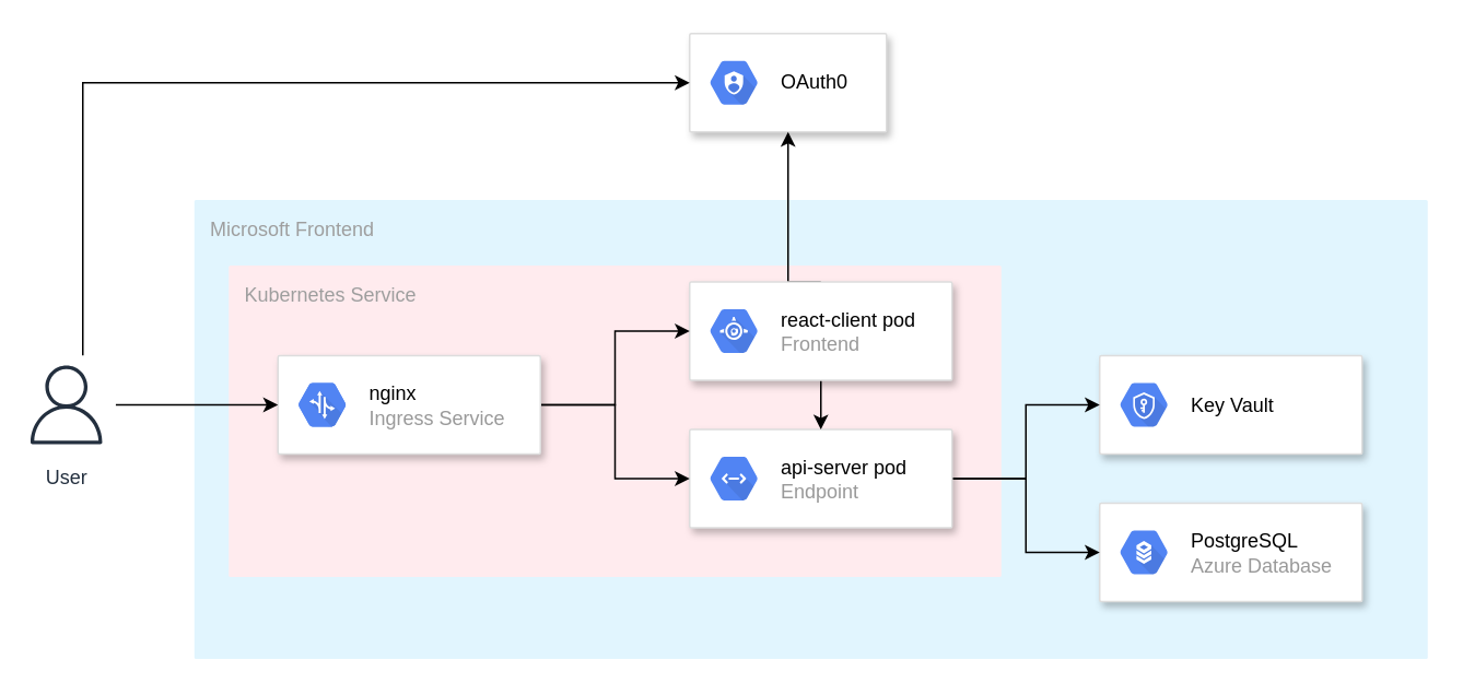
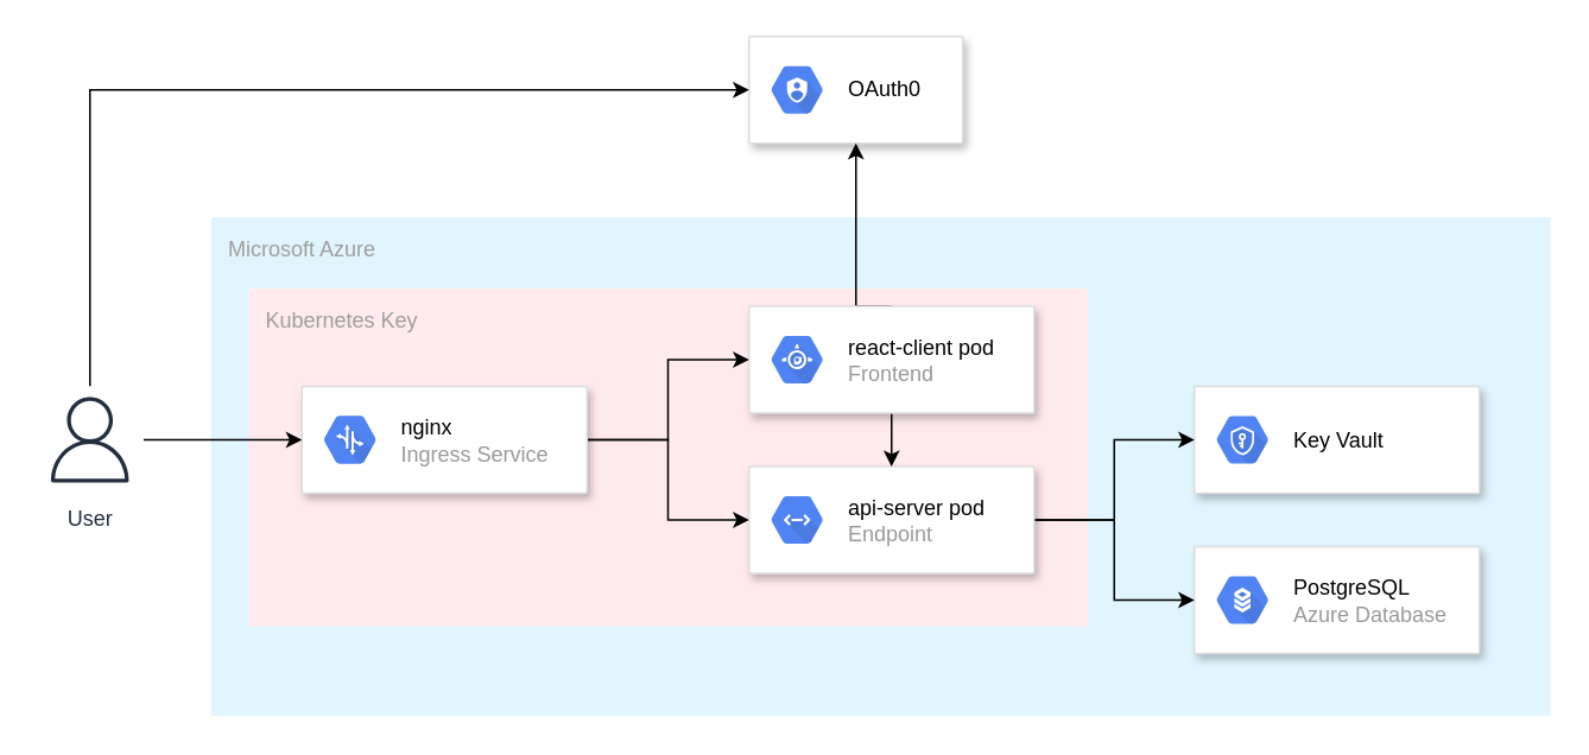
- <mxCell id="2" value="Microsoft Frontend" style="sketch=0;points=[[0,0,0],[0.25,0,0],[0.5,0,0],[0.75,0,0],[1,0,0],[1,0.25,0],[1,0.5,0],[1,0.75,0],[1,1,0],[0.75,1,0],[0.5,1,0],[0.25,1,0],[0,1,0],[0,0.75,0],[0,0.5,0],[0,0.25,0]];rounded=1;absoluteArcSize=1;arcSize=2;html=1;strokeColor=none;gradientColor=none;shadow=0;dashed=0;fontSize=12;fontColor=#9E9E9E;align=left;verticalAlign=top;spacing=10;spacingTop=-4;fillColor=#E1F5FE;" vertex="1" parent="1"><mxGeometry x="118" y="121.5" width="752" height="280" as="geometry" /></mxCell>
+ <mxCell id="2" value="Microsoft Azure" style="sketch=0;points=[[0,0,0],[0.25,0,0],[0.5,0,0],[0.75,0,0],[1,0,0],[1,0.25,0],[1,0.5,0],[1,0.75,0],[1,1,0],[0.75,1,0],[0.5,1,0],[0.25,1,0],[0,1,0],[0,0.75,0],[0,0.5,0],[0,0.25,0]];rounded=1;absoluteArcSize=1;arcSize=2;html=1;strokeColor=none;gradientColor=none;shadow=0;dashed=0;fontSize=12;fontColor=#9E9E9E;align=left;verticalAlign=top;spacing=10;spacingTop=-4;fillColor=#E1F5FE;" vertex="1" parent="1"><mxGeometry x="118" y="121.5" width="752" height="280" as="geometry" /></mxCell>
- <mxCell id="3" value="Kubernetes Service" style="sketch=0;points=[[0,0,0],[0.25,0,0],[0.5,0,0],[0.75,0,0],[1,0,0],[1,0.25,0],[1,0.5,0],[1,0.75,0],[1,1,0],[0.75,1,0],[0.5,1,0],[0.25,1,0],[0,1,0],[0,0.75,0],[0,0.5,0],[0,0.25,0]];rounded=1;absoluteArcSize=1;arcSize=2;html=1;strokeColor=none;gradientColor=none;shadow=0;dashed=0;fontSize=12;fontColor=#9E9E9E;align=left;verticalAlign=top;spacing=10;spacingTop=-4;fillColor=#FFEBEE;" vertex="1" parent="1"><mxGeometry x="139" y="161.5" width="471" height="190" as="geometry" /></mxCell>
+ <mxCell id="3" value="Kubernetes Key" style="sketch=0;points=[[0,0,0],[0.25,0,0],[0.5,0,0],[0.75,0,0],[1,0,0],[1,0.25,0],[1,0.5,0],[1,0.75,0],[1,1,0],[0.75,1,0],[0.5,1,0],[0.25,1,0],[0,1,0],[0,0.75,0],[0,0.5,0],[0,0.25,0]];rounded=1;absoluteArcSize=1;arcSize=2;html=1;strokeColor=none;gradientColor=none;shadow=0;dashed=0;fontSize=12;fontColor=#9E9E9E;align=left;verticalAlign=top;spacing=10;spacingTop=-4;fillColor=#FFEBEE;" vertex="1" parent="1"><mxGeometry x="139" y="161.5" width="471" height="190" as="geometry" /></mxCell>
- <mxCell id="25" value="User" style="sketch=0;outlineConnect=0;fontColor=#232F3E;gradientColor=none;strokeColor=#232F3E;fillColor=#ffffff;dashed=0;verticalLabelPosition=bottom;verticalAlign=top;align=center;html=1;fontSize=12;fontStyle=0;aspect=fixed;shape=mxgraph.aws4.resourceIcon;resIcon=mxgraph.aws4.user;" vertex="1" parent="1"><mxGeometry x="10" y="216.5" width="60" height="60" as="geometry" /></mxCell>
+ <mxCell id="25" value="User" style="sketch=0;outlineConnect=0;fontColor=#232F3E;gradientColor=none;strokeColor=#232F3E;fillColor=#ffffff;dashed=0;verticalLabelPosition=bottom;verticalAlign=top;align=center;html=1;fontSize=12;fontStyle=0;aspect=fixed;shape=mxgraph.aws4.resourceIcon;resIcon=mxgraph.aws4.user;" vertex="1" parent="1"><mxGeometry x="20" y="216.5" width="60" height="60" as="geometry" /></mxCell>
